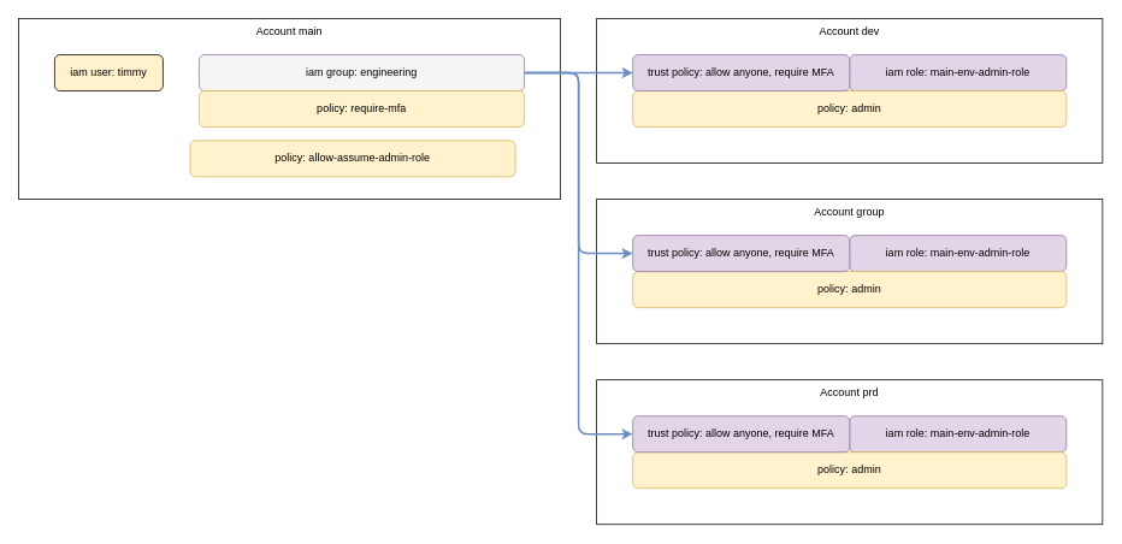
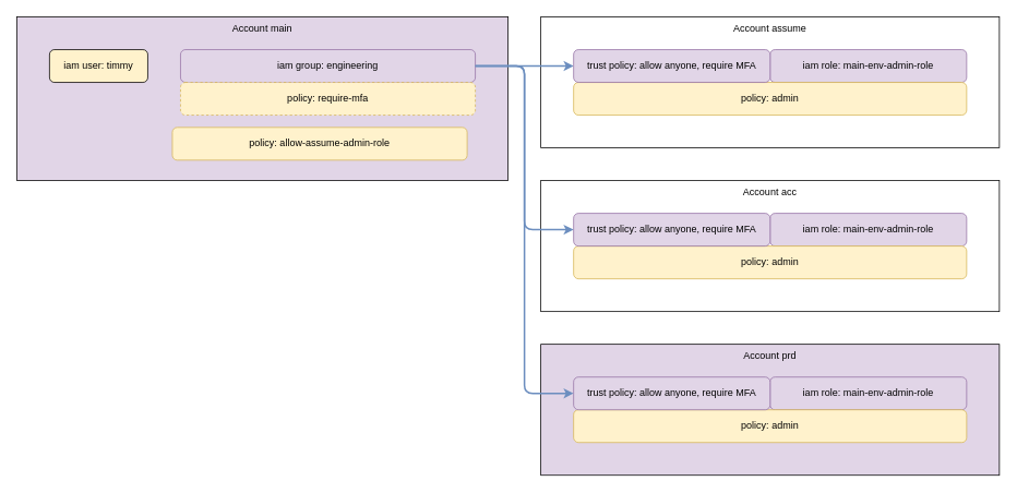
- <mxCell id="3" value="Account main" style="rounded=0;whiteSpace=wrap;html=1;verticalAlign=top;" vertex="1" parent="1"><mxGeometry x="20" y="20" width="600" height="200" as="geometry" /></mxCell>
+ <mxCell id="3" value="Account main" style="rounded=0;whiteSpace=wrap;html=1;verticalAlign=top;fillColor=#e1d5e7;" vertex="1" parent="1"><mxGeometry x="20" y="20" width="600" height="200" as="geometry" /></mxCell>
- <mxCell id="2" value="Account dev" style="rounded=0;whiteSpace=wrap;html=1;verticalAlign=top;" vertex="1" parent="1"><mxGeometry x="660" y="20" width="560" height="160" as="geometry" /></mxCell>
+ <mxCell id="2" value="Account assume" style="rounded=0;whiteSpace=wrap;html=1;verticalAlign=top;" vertex="1" parent="1"><mxGeometry x="660" y="20" width="560" height="160" as="geometry" /></mxCell>
- <mxCell id="6" value="iam group: engineering" style="rounded=1;whiteSpace=wrap;html=1;fillColor=#f5f5f5;strokeColor=#9673a6;" vertex="1" parent="1"><mxGeometry x="220" y="60" width="360" height="40" as="geometry" /></mxCell>
+ <mxCell id="6" value="iam group: engineering" style="rounded=1;whiteSpace=wrap;html=1;fillColor=#e1d5e7;strokeColor=#9673a6;" vertex="1" parent="1"><mxGeometry x="220" y="60" width="360" height="40" as="geometry" /></mxCell>
- <mxCell id="7" value="policy: require-mfa" style="rounded=1;whiteSpace=wrap;html=1;fillColor=#fff2cc;strokeColor=#d6b656;" vertex="1" parent="1"><mxGeometry x="220" y="100" width="360" height="40" as="geometry" /></mxCell>
+ <mxCell id="7" value="policy: require-mfa" style="rounded=1;whiteSpace=wrap;html=1;fillColor=#fff2cc;strokeColor=#d6b656;dashed=1;" vertex="1" parent="1"><mxGeometry x="220" y="100" width="360" height="40" as="geometry" /></mxCell>
- <mxCell id="12" value="Account group" style="rounded=0;whiteSpace=wrap;html=1;verticalAlign=top;" vertex="1" parent="1"><mxGeometry x="660" y="220" width="560" height="160" as="geometry" /></mxCell>
+ <mxCell id="12" value="Account acc" style="rounded=0;whiteSpace=wrap;html=1;verticalAlign=top;" vertex="1" parent="1"><mxGeometry x="660" y="220" width="560" height="160" as="geometry" /></mxCell>
- <mxCell id="16" value="Account prd" style="rounded=0;whiteSpace=wrap;html=1;verticalAlign=top;" vertex="1" parent="1"><mxGeometry x="660" y="420" width="560" height="160" as="geometry" /></mxCell>
+ <mxCell id="16" value="Account prd" style="rounded=0;whiteSpace=wrap;html=1;verticalAlign=top;fillColor=#e1d5e7;" vertex="1" parent="1"><mxGeometry x="660" y="420" width="560" height="160" as="geometry" /></mxCell>
